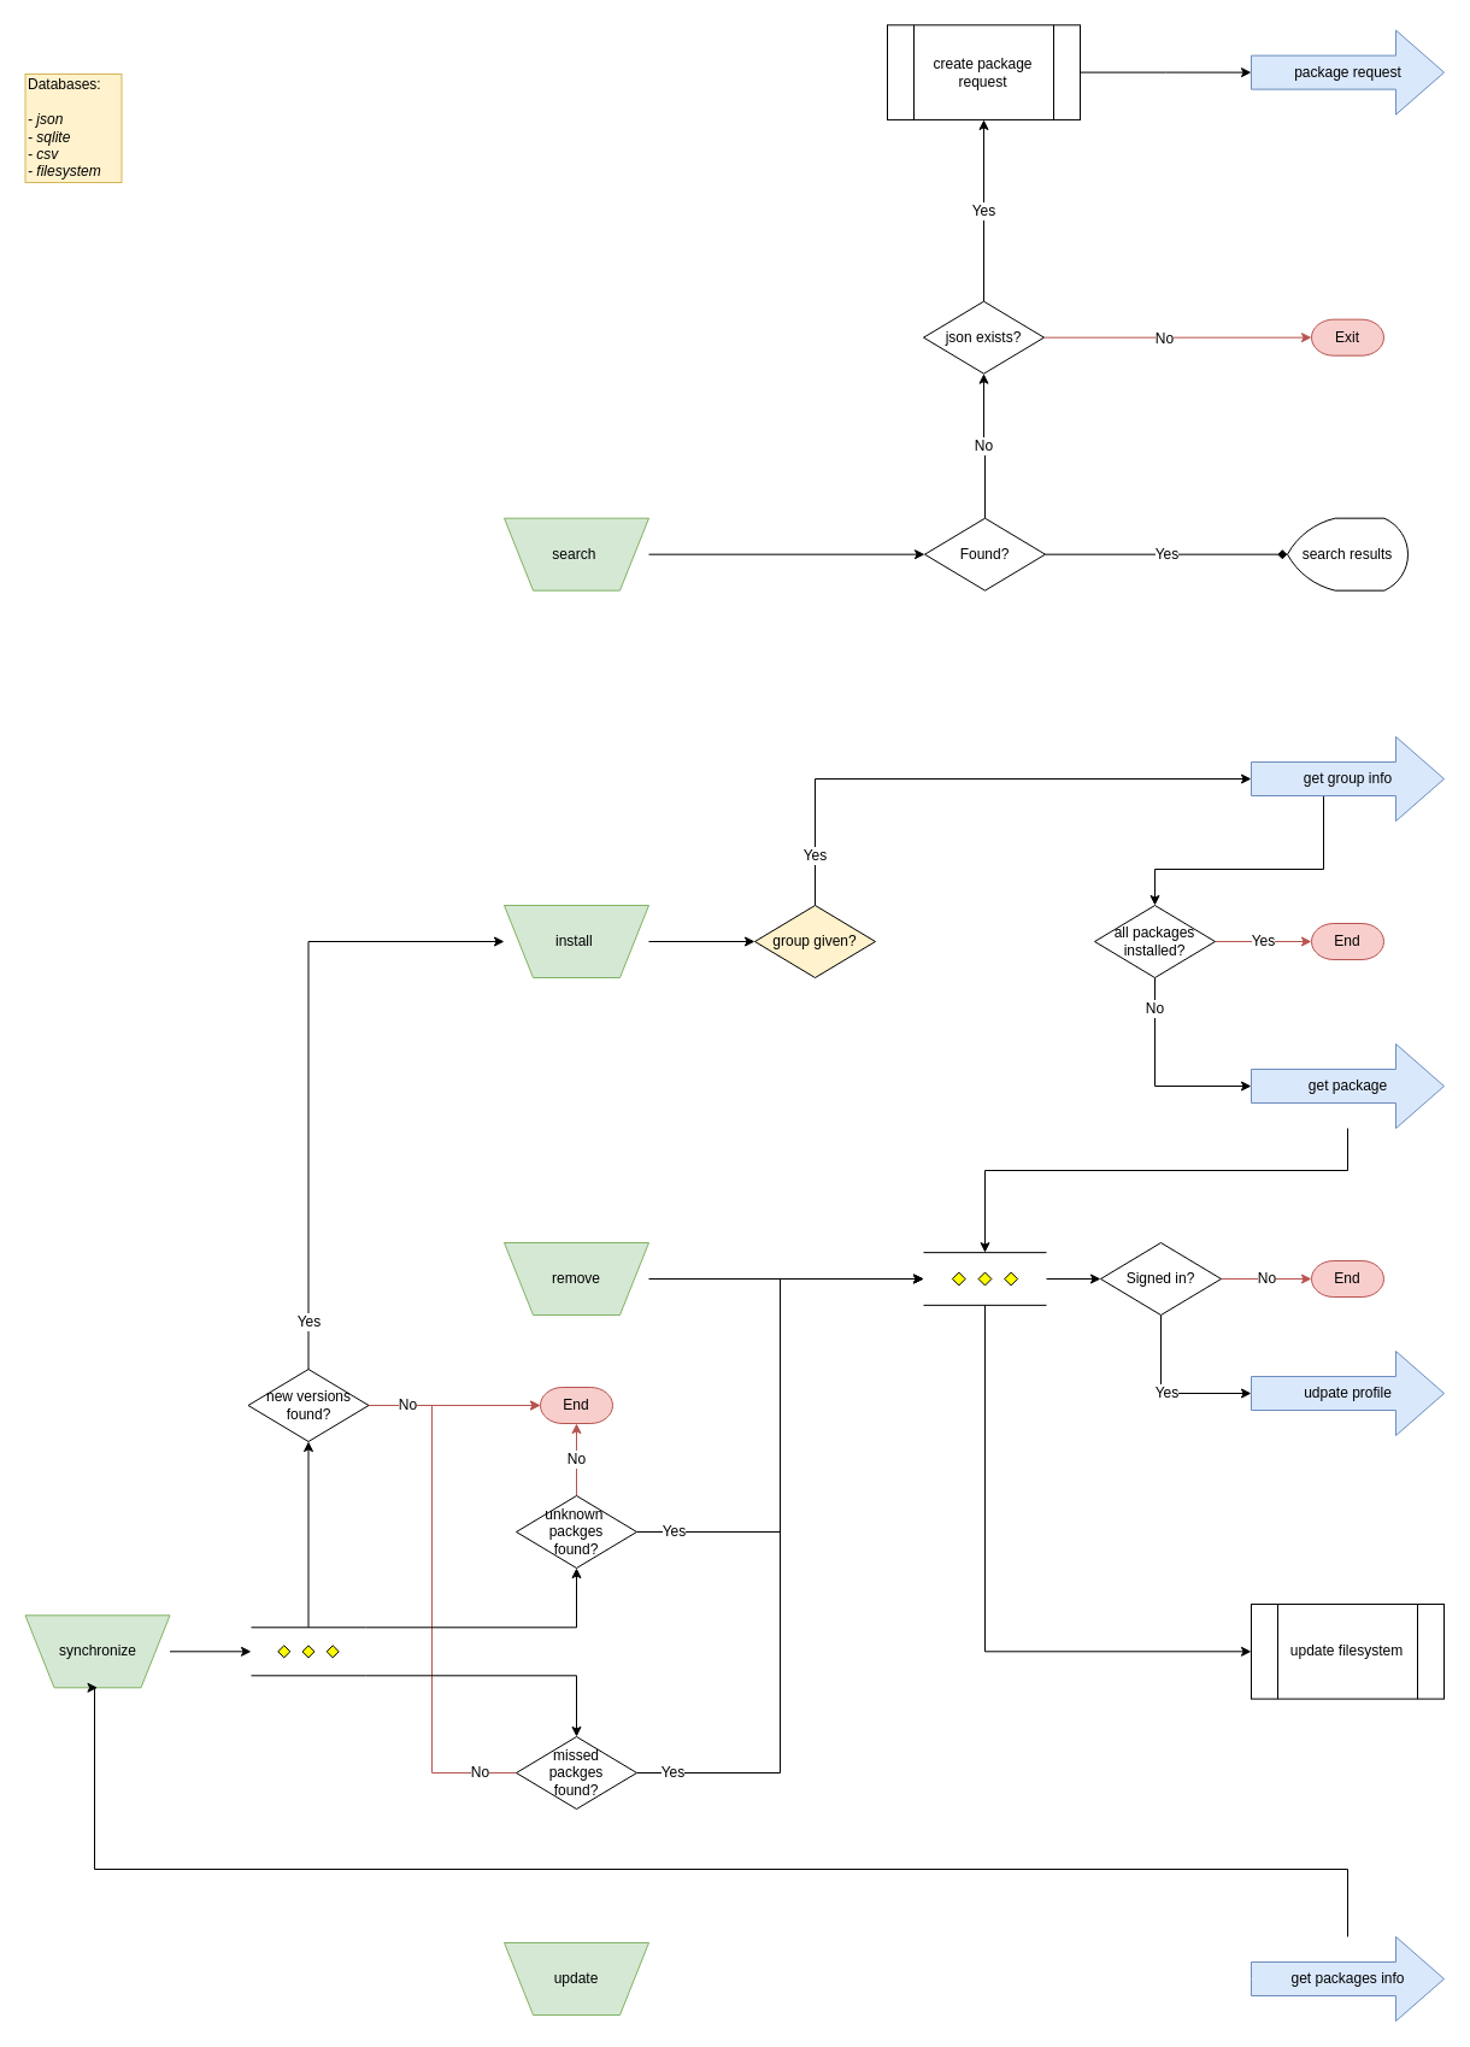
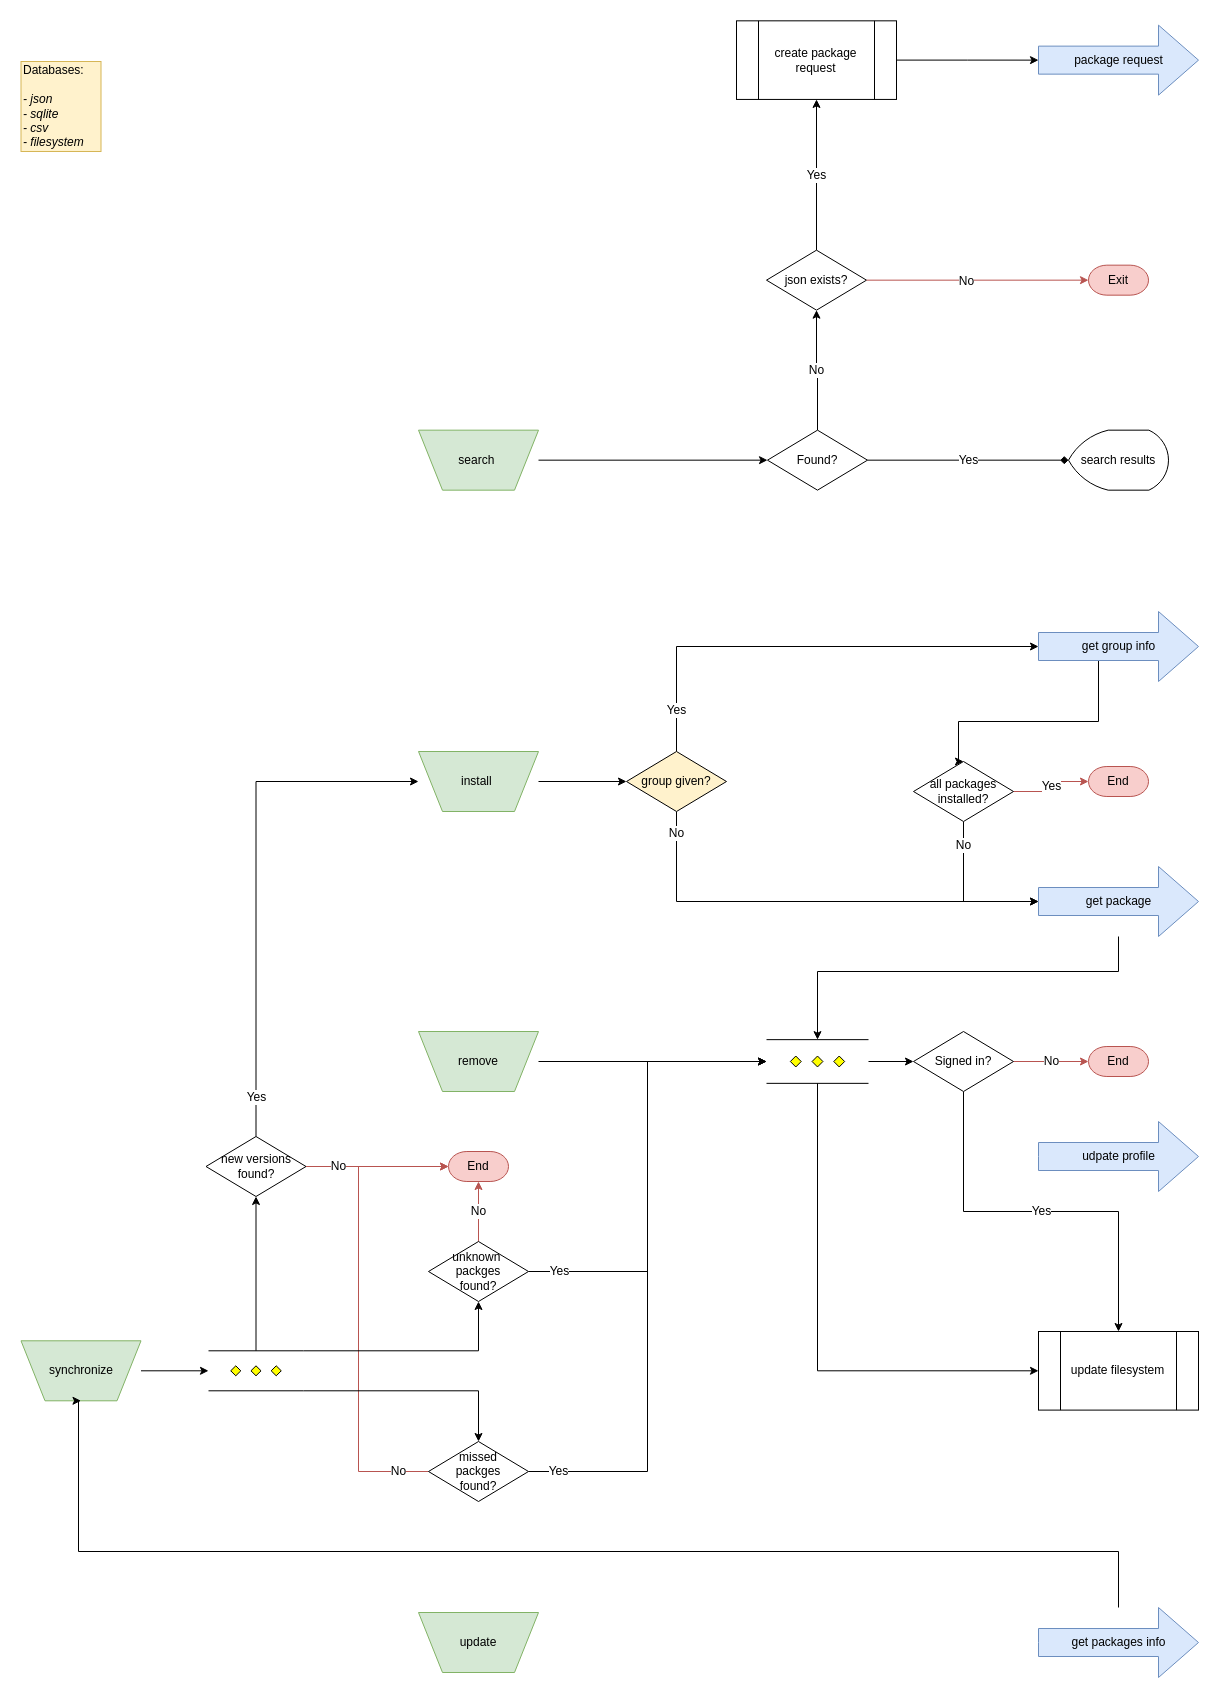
- <mxCell id="34" value="all packages installed?" style="rhombus;whiteSpace=wrap;html=1;rounded=0;shadow=0;labelBackgroundColor=none;strokeWidth=1;fontFamily=Helvetica;fontSize=12;align=center;" vertex="1" parent="1"><mxGeometry x="908" y="751" width="100" height="60" as="geometry" /></mxCell>
+ <mxCell id="34" value="all packages installed?" style="rhombus;whiteSpace=wrap;html=1;rounded=0;shadow=0;labelBackgroundColor=none;strokeWidth=1;fontFamily=Helvetica;fontSize=12;align=center;" vertex="1" parent="1"><mxGeometry x="913" y="761" width="100" height="60" as="geometry" /></mxCell>
+ <mxCell id="28" value="No" style="edgeStyle=orthogonalEdgeStyle;rounded=0;orthogonalLoop=1;jettySize=auto;html=1;entryX=0;entryY=0.5;entryDx=0;entryDy=0;entryPerimeter=0;exitX=0.5;exitY=1;exitDx=0;exitDy=0;fontSize=12;fontFamily=Helvetica;shadow=0;" edge="1" parent="1" source="29" target="11"><mxGeometry x="-0.904" relative="1" as="geometry"><mxPoint as="offset" /></mxGeometry></mxCell>
- <mxCell id="12" value="Yes" style="rounded=0;orthogonalLoop=1;jettySize=auto;html=1;entryX=0;entryY=0.5;entryDx=0;entryDy=0;entryPerimeter=0;edgeStyle=orthogonalEdgeStyle;exitX=0.5;exitY=1;exitDx=0;exitDy=0;fontSize=12;fontFamily=Helvetica;shadow=0;" edge="1" parent="1" source="37" target="16"><mxGeometry relative="1" as="geometry"><mxPoint x="963" y="1101" as="sourcePoint" /><mxPoint x="963" y="1061" as="targetPoint" /></mxGeometry></mxCell>
+ <mxCell id="12" value="Yes" style="rounded=0;orthogonalLoop=1;jettySize=auto;html=1;edgeStyle=orthogonalEdgeStyle;exitX=0.5;exitY=1;exitDx=0;exitDy=0;fontSize=12;fontFamily=Helvetica;shadow=0;" edge="1" parent="1" source="37" target="17"><mxGeometry relative="1" as="geometry"><mxPoint x="963" y="1101" as="sourcePoint" /><mxPoint x="963" y="1061" as="targetPoint" /></mxGeometry></mxCell>
